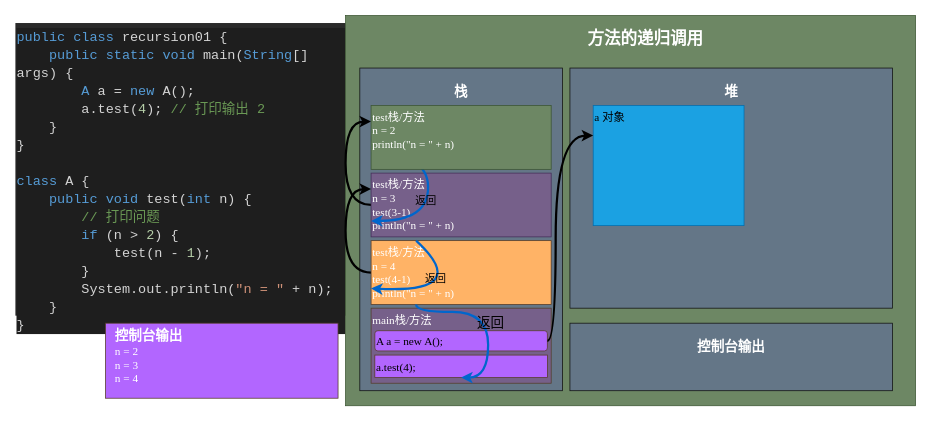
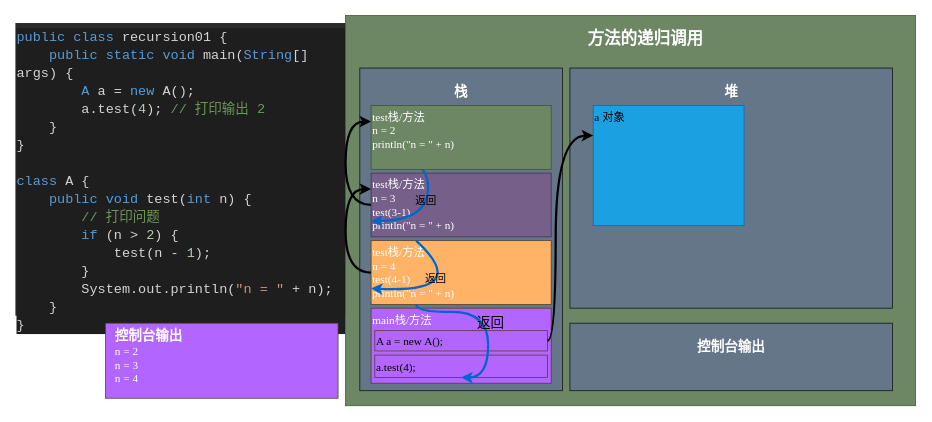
- <mxCell id="5" value="main栈/方法" style="rounded=0;whiteSpace=wrap;html=1;fontFamily=Verdana;fontSize=15;strokeColor=#543B27;fillColor=#76608a;verticalAlign=top;align=left;fontColor=#ffffff;" vertex="1" parent="1"><mxGeometry x="494" y="410" width="240" height="100" as="geometry" /></mxCell>
+ <mxCell id="5" value="main栈/方法" style="rounded=0;whiteSpace=wrap;html=1;fontFamily=Verdana;fontSize=15;strokeColor=#543B27;fillColor=#B266FF;verticalAlign=top;align=left;fontColor=#ffffff;" vertex="1" parent="1"><mxGeometry x="494" y="410" width="240" height="100" as="geometry" /></mxCell>
- <mxCell id="6" value="A a = new A();" style="whiteSpace=wrap;html=1;fontFamily=Verdana;fontSize=15;strokeColor=#543B27;fillColor=#B266FF;align=left;rounded=1;" vertex="1" parent="1"><mxGeometry x="499" y="440" width="230" height="27" as="geometry" /></mxCell>
+ <mxCell id="6" value="A a = new A();" style="rounded=0;whiteSpace=wrap;html=1;fontFamily=Verdana;fontSize=15;strokeColor=#543B27;fillColor=#B266FF;align=left;" vertex="1" parent="1"><mxGeometry x="499" y="440" width="230" height="27" as="geometry" /></mxCell>
